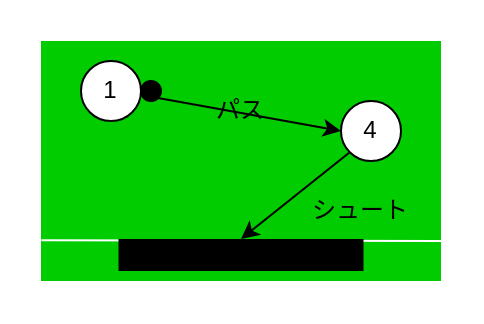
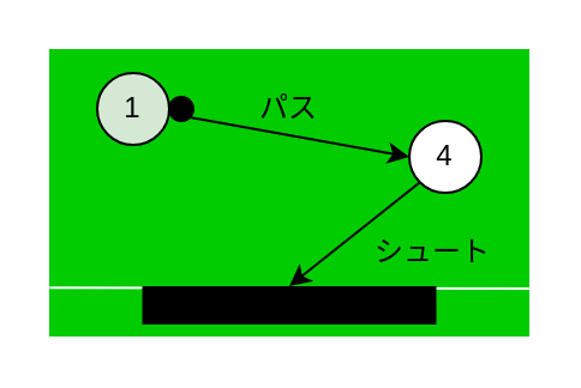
- <mxCell id="4" value="1" style="ellipse;whiteSpace=wrap;html=1;aspect=fixed;" vertex="1" parent="2"><mxGeometry x="20" y="10" width="30" height="30" as="geometry" /></mxCell>
+ <mxCell id="4" value="1" style="ellipse;whiteSpace=wrap;html=1;aspect=fixed;fillColor=#d5e8d4;" vertex="1" parent="2"><mxGeometry x="20" y="10" width="30" height="30" as="geometry" /></mxCell>
- <mxCell id="11" value="パス" style="text;html=1;strokeColor=none;fillColor=none;align=center;verticalAlign=middle;whiteSpace=wrap;rounded=0;" vertex="1" parent="2"><mxGeometry x="70" y="20" width="60" height="30" as="geometry" /></mxCell>
+ <mxCell id="11" value="パス" style="text;html=1;strokeColor=none;fillColor=none;align=center;verticalAlign=middle;whiteSpace=wrap;rounded=0;" vertex="1" parent="2"><mxGeometry x="70" y="10" width="60" height="30" as="geometry" /></mxCell>
